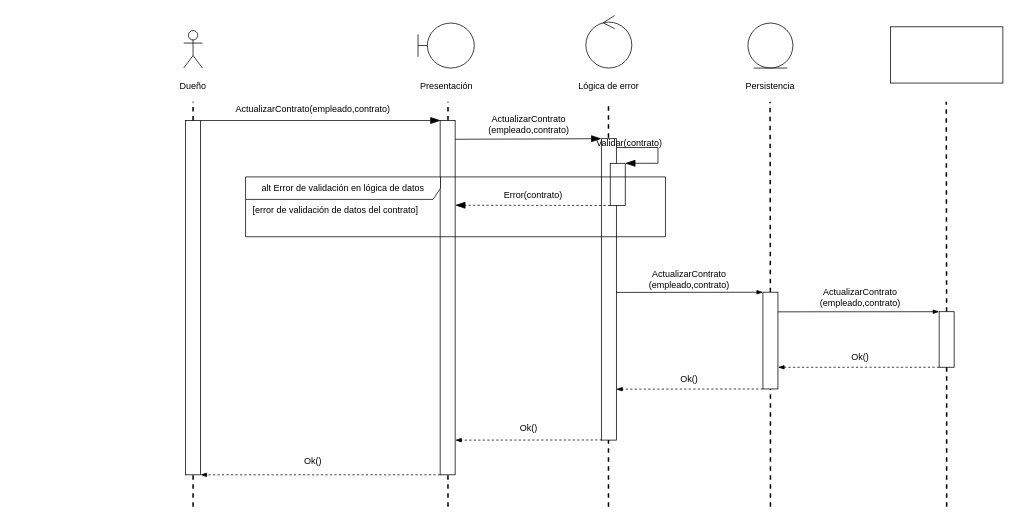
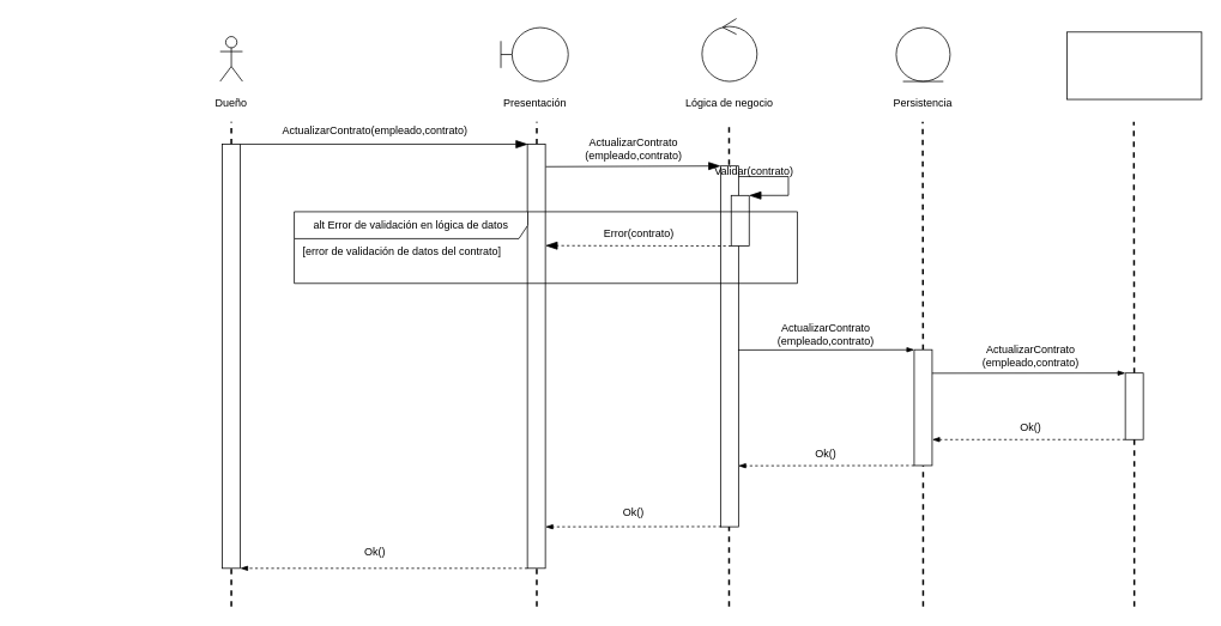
- <mxCell id="9" value="Lógica de error" style="text;html=1;strokeColor=none;fillColor=none;align=center;verticalAlign=middle;whiteSpace=wrap;rounded=0;fontColor=none;" parent="7" vertex="1"><mxGeometry y="85" width="109" height="20" as="geometry" /></mxCell>
+ <mxCell id="9" value="Lógica de negocio" style="text;html=1;strokeColor=none;fillColor=none;align=center;verticalAlign=middle;whiteSpace=wrap;rounded=0;fontColor=none;" parent="7" vertex="1"><mxGeometry y="85" width="109" height="20" as="geometry" /></mxCell>
